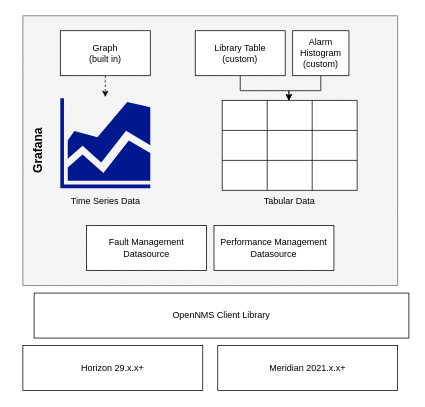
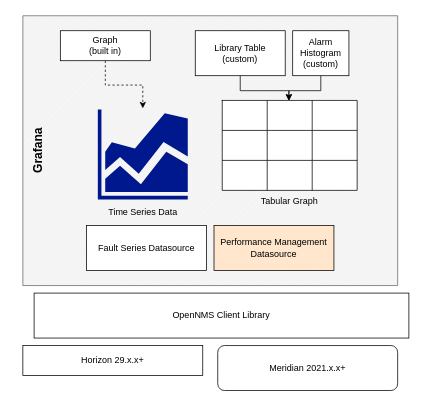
- <mxCell id="5" value="Graph&lt;br style=&quot;font-size: 12px;&quot;&gt;(built in)" style="rounded=0;whiteSpace=wrap;html=1;fontSize=12;" parent="1" vertex="1"><mxGeometry x="80" y="40" width="120" height="60" as="geometry" /></mxCell>
+ <mxCell id="5" value="Graph&lt;br style=&quot;font-size: 12px;&quot;&gt;(built in)" style="rounded=0;whiteSpace=wrap;html=1;fontSize=12;" parent="1" vertex="1"><mxGeometry x="80" y="40" width="120" height="40" as="geometry" /></mxCell>
- <mxCell id="9" value="&lt;font style=&quot;font-size: 12px;&quot;&gt;Time Series Data&lt;/font&gt;" style="sketch=0;aspect=fixed;pointerEvents=1;shadow=0;dashed=0;html=1;strokeColor=none;labelPosition=center;verticalLabelPosition=bottom;verticalAlign=top;align=center;fillColor=#00188D;shape=mxgraph.mscae.general.graph;fontSize=16;" parent="1" vertex="1"><mxGeometry x="80" y="130" width="120" height="120" as="geometry" /></mxCell>
+ <mxCell id="9" value="&lt;font style=&quot;font-size: 12px;&quot;&gt;Time Series Data&lt;/font&gt;" style="sketch=0;aspect=fixed;pointerEvents=1;shadow=0;dashed=0;html=1;strokeColor=none;labelPosition=center;verticalLabelPosition=bottom;verticalAlign=top;align=center;fillColor=#00188D;shape=mxgraph.mscae.general.graph;fontSize=16;" parent="1" vertex="1"><mxGeometry x="130" y="145" width="120" height="120" as="geometry" /></mxCell>
- <mxCell id="23" value="Tabular Data" style="text;html=1;strokeColor=none;fillColor=none;align=center;verticalAlign=middle;whiteSpace=wrap;rounded=0;fontSize=12;fontStyle=0" parent="1" vertex="1"><mxGeometry x="331" y="253" width="110" height="30" as="geometry" /></mxCell>
+ <mxCell id="23" value="Tabular Graph" style="text;html=1;strokeColor=none;fillColor=none;align=center;verticalAlign=middle;whiteSpace=wrap;rounded=0;fontSize=12;fontStyle=0" parent="1" vertex="1"><mxGeometry x="331" y="253" width="110" height="30" as="geometry" /></mxCell>
- <mxCell id="26" value="Fault Management Datasource" style="rounded=0;whiteSpace=wrap;html=1;fontSize=12;" parent="1" vertex="1"><mxGeometry x="115" y="300" width="160" height="60" as="geometry" /></mxCell>
+ <mxCell id="26" value="Fault Series Datasource" style="rounded=0;whiteSpace=wrap;html=1;fontSize=12;" parent="1" vertex="1"><mxGeometry x="115" y="300" width="160" height="60" as="geometry" /></mxCell>
- <mxCell id="25" value="Performance Management Datasource" style="rounded=0;whiteSpace=wrap;html=1;fontSize=12;" parent="1" vertex="1"><mxGeometry x="285" y="300" width="160" height="60" as="geometry" /></mxCell>
+ <mxCell id="25" value="Performance Management Datasource" style="rounded=0;whiteSpace=wrap;html=1;fontSize=12;fillColor=#ffe6cc;" parent="1" vertex="1"><mxGeometry x="285" y="300" width="160" height="60" as="geometry" /></mxCell>
- <mxCell id="28" value="Horizon 29.x.x+" style="rounded=0;whiteSpace=wrap;html=1;fontSize=12;" parent="1" vertex="1"><mxGeometry x="30" y="460" width="240" height="60" as="geometry" /></mxCell>
+ <mxCell id="28" value="Horizon 29.x.x+" style="rounded=0;whiteSpace=wrap;html=1;fontSize=12;" parent="1" vertex="1"><mxGeometry x="30" y="460" width="240" height="40" as="geometry" /></mxCell>
- <mxCell id="29" value="Meridian 2021.x.x+" style="rounded=0;whiteSpace=wrap;html=1;fontSize=12;" parent="1" vertex="1"><mxGeometry x="290" y="460" width="240" height="60" as="geometry" /></mxCell>
+ <mxCell id="29" value="Meridian 2021.x.x+" style="whiteSpace=wrap;html=1;fontSize=12;rounded=1;" parent="1" vertex="1"><mxGeometry x="290" y="460" width="240" height="60" as="geometry" /></mxCell>
